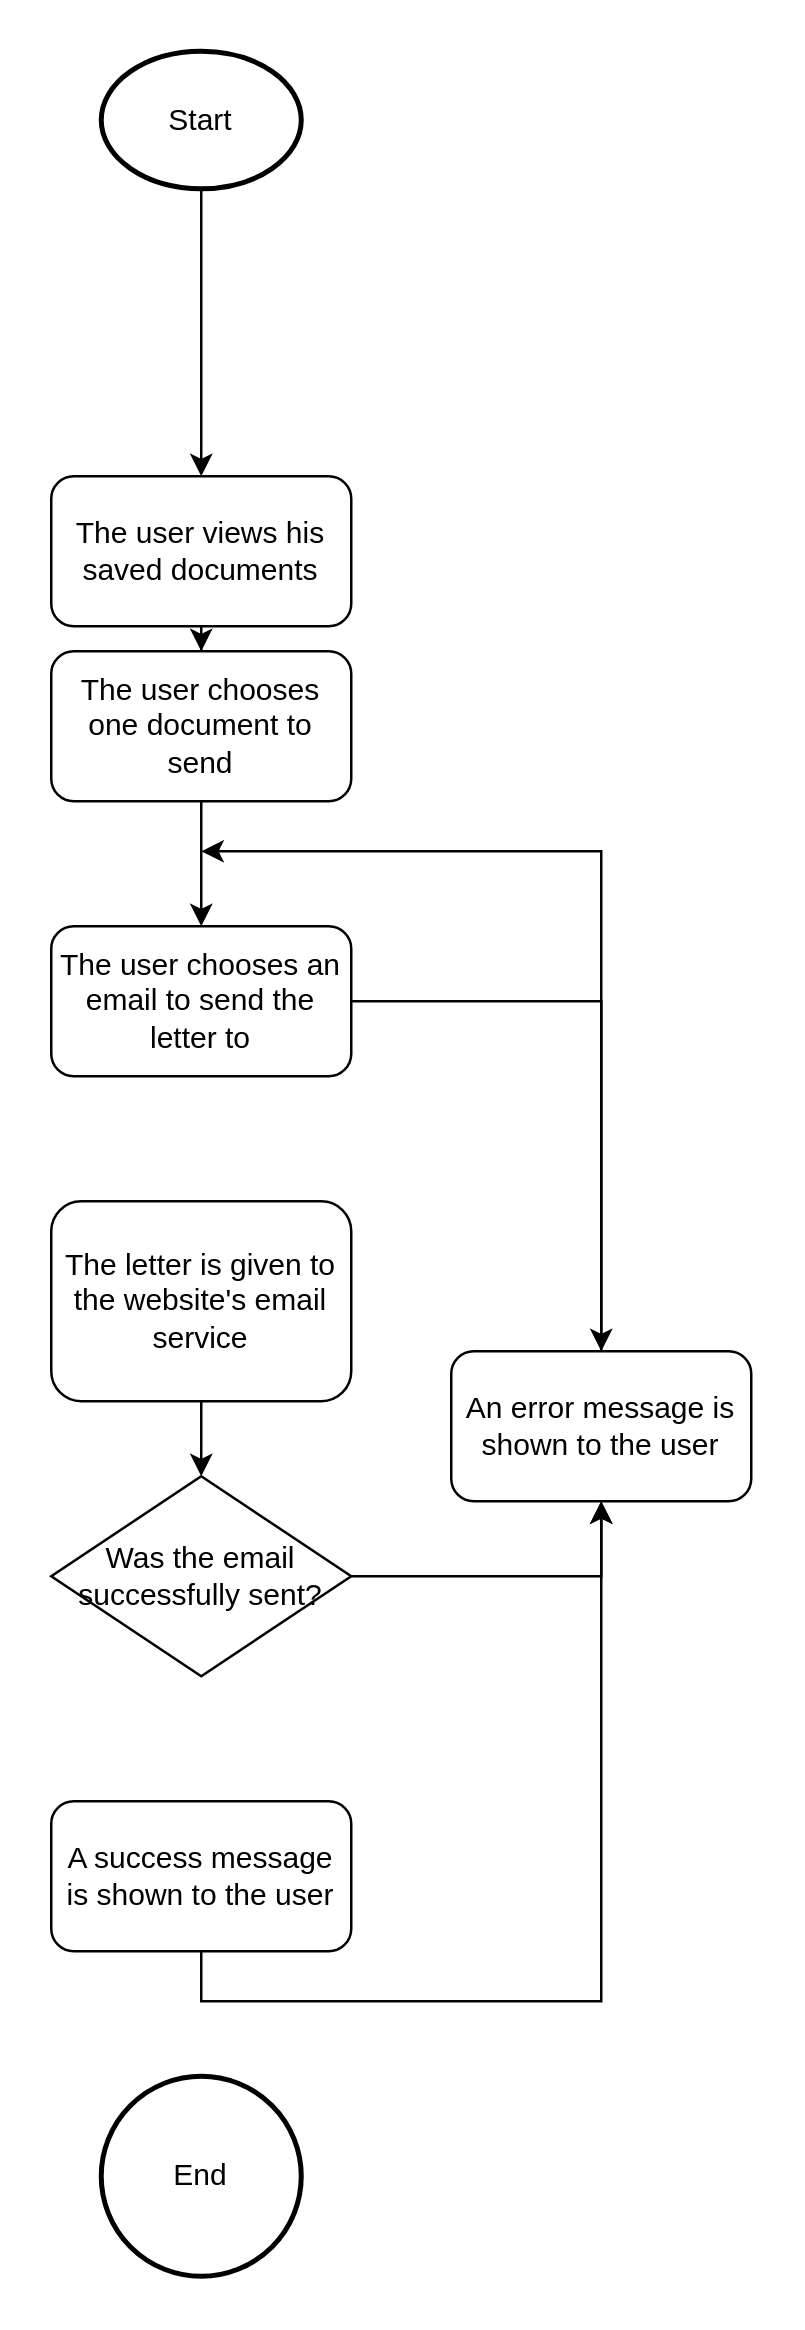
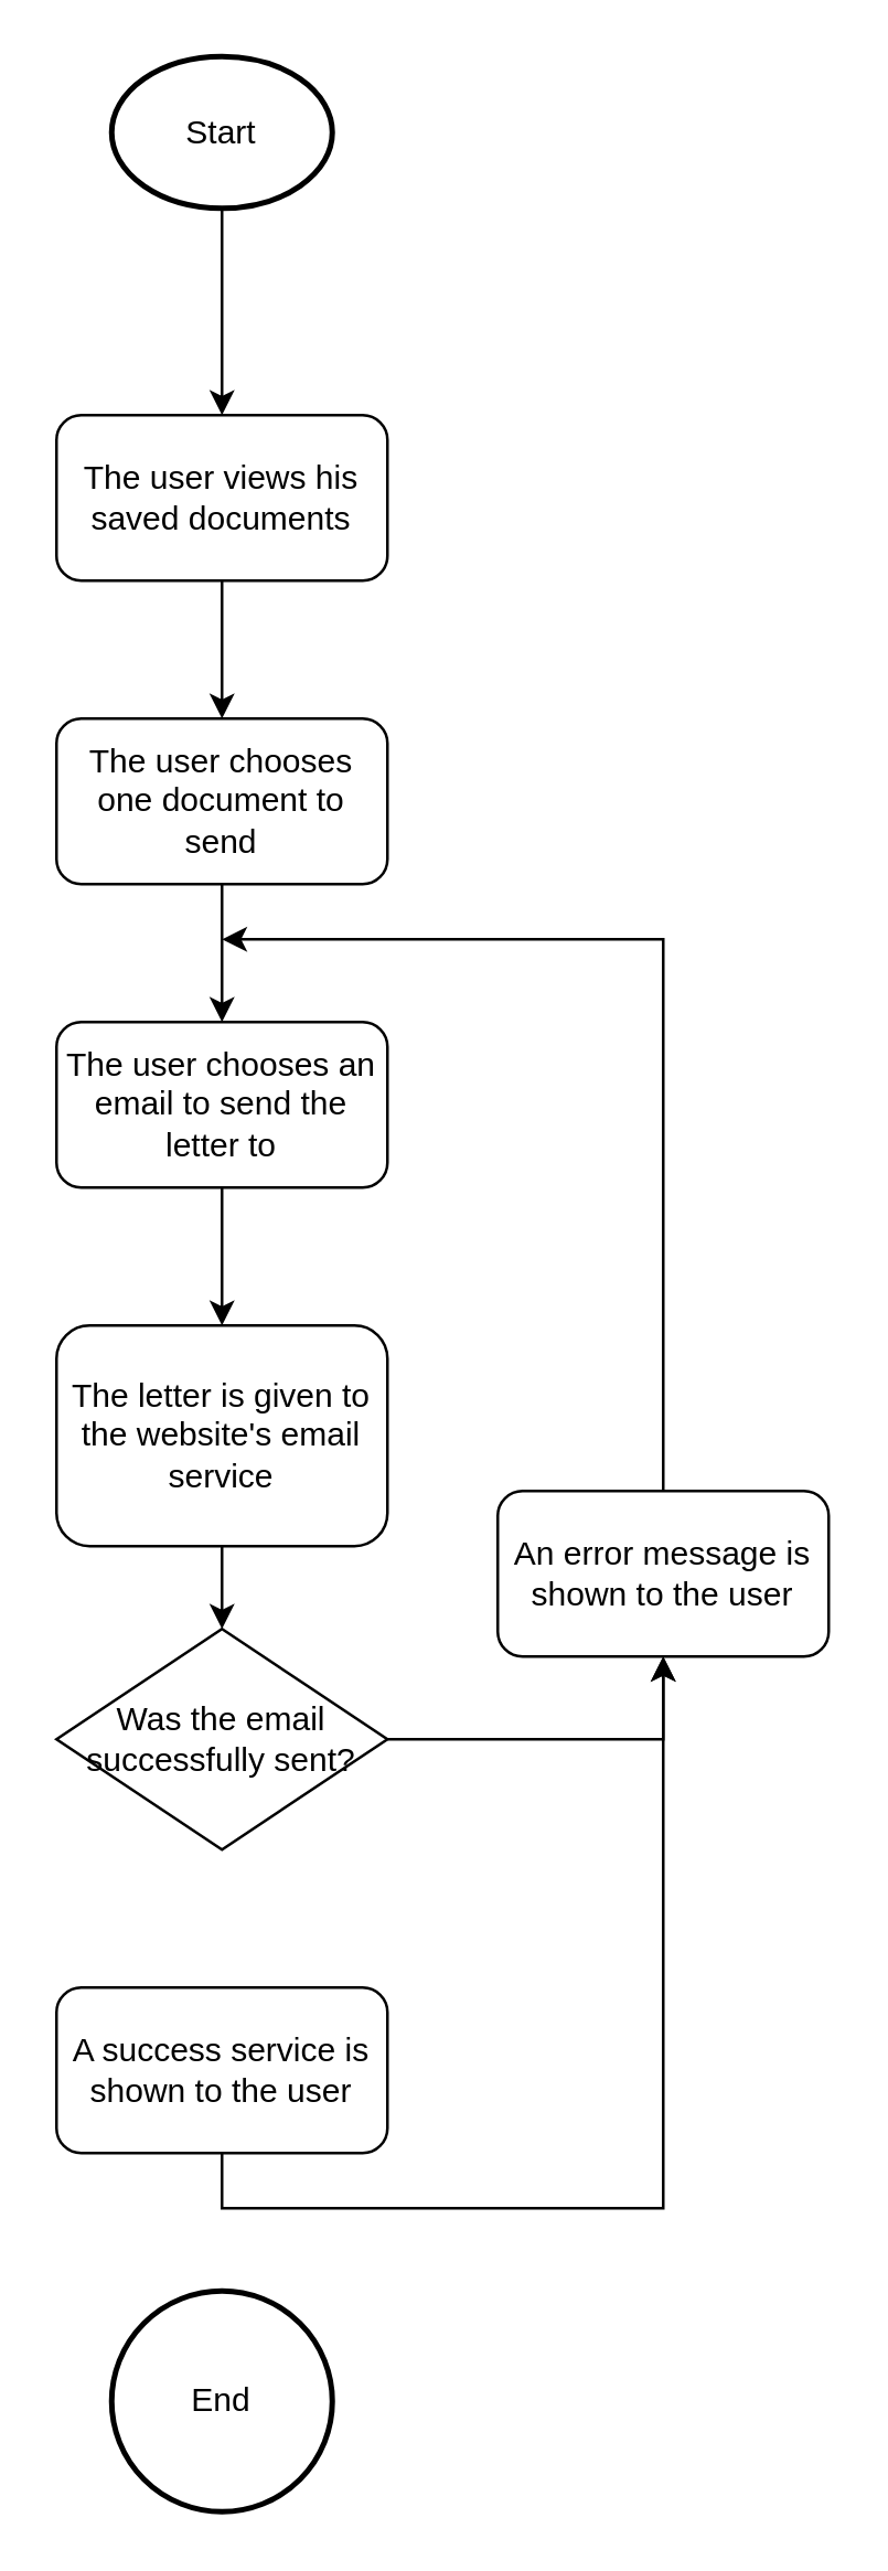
- <mxCell id="6" value="The user views his saved documents" style="rounded=1;whiteSpace=wrap;html=1;" vertex="1" parent="1"><mxGeometry x="20" y="190" width="120" height="60" as="geometry" /></mxCell>
+ <mxCell id="6" value="The user views his saved documents" style="rounded=1;whiteSpace=wrap;html=1;" vertex="1" parent="1"><mxGeometry x="20" y="150" width="120" height="60" as="geometry" /></mxCell>
- <mxCell id="10" style="edgeStyle=orthogonalEdgeStyle;rounded=0;orthogonalLoop=1;jettySize=auto;html=1;" edge="1" parent="1" source="11" target="17"><mxGeometry relative="1" as="geometry" /></mxCell>
+ <mxCell id="10" style="edgeStyle=orthogonalEdgeStyle;rounded=0;orthogonalLoop=1;jettySize=auto;html=1;" edge="1" parent="1" source="11" target="13"><mxGeometry relative="1" as="geometry" /></mxCell>
- <mxCell id="18" value="A success message is shown to the user" style="rounded=1;whiteSpace=wrap;html=1;" vertex="1" parent="1"><mxGeometry x="20" y="720" width="120" height="60" as="geometry" /></mxCell>
+ <mxCell id="18" value="A success service is shown to the user" style="rounded=1;whiteSpace=wrap;html=1;" vertex="1" parent="1"><mxGeometry x="20" y="720" width="120" height="60" as="geometry" /></mxCell>
